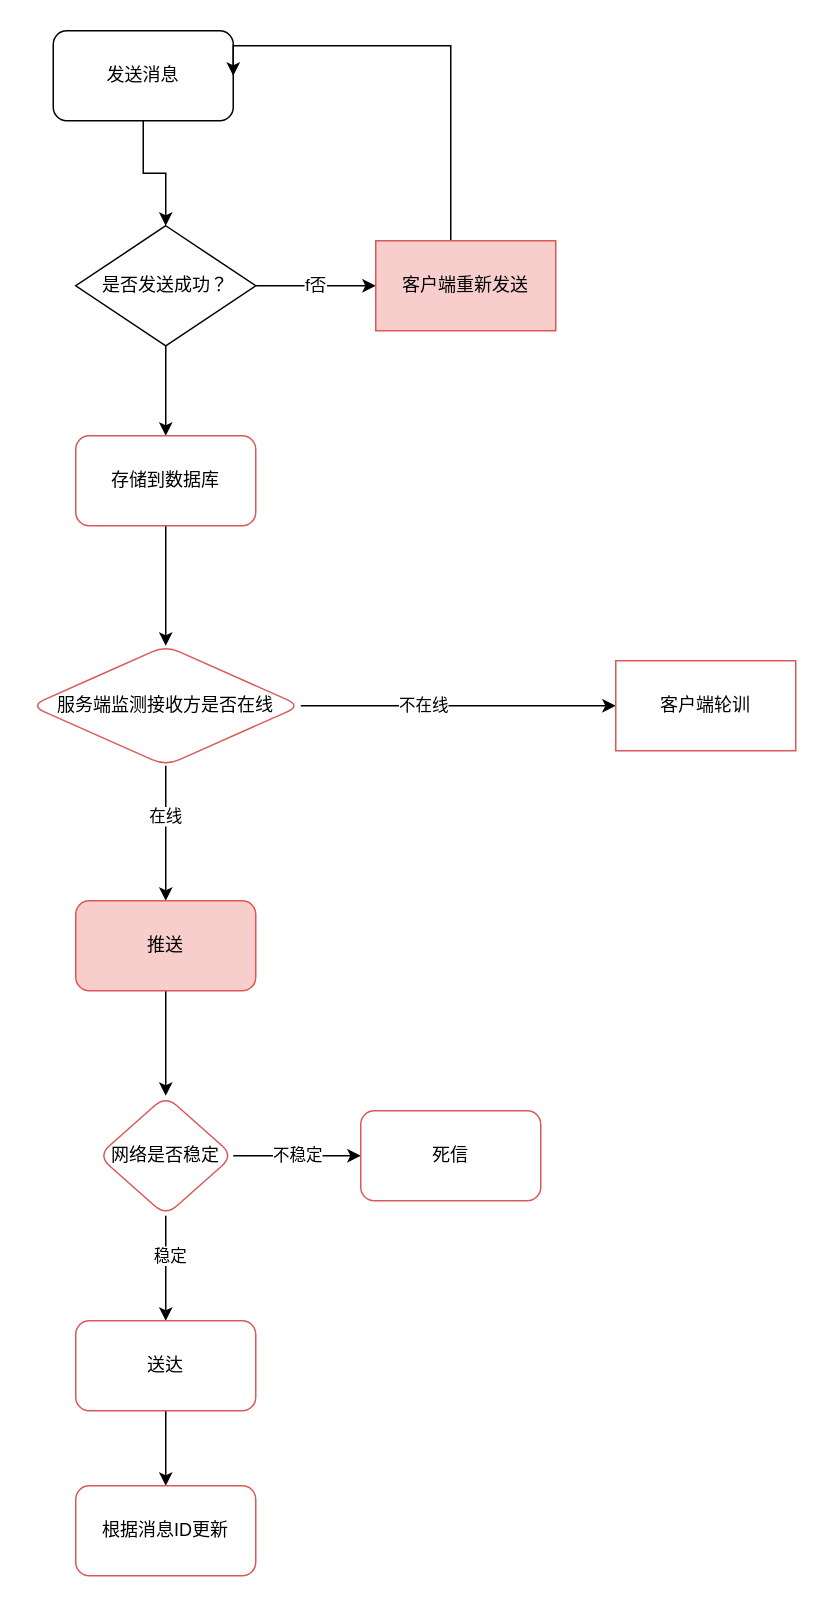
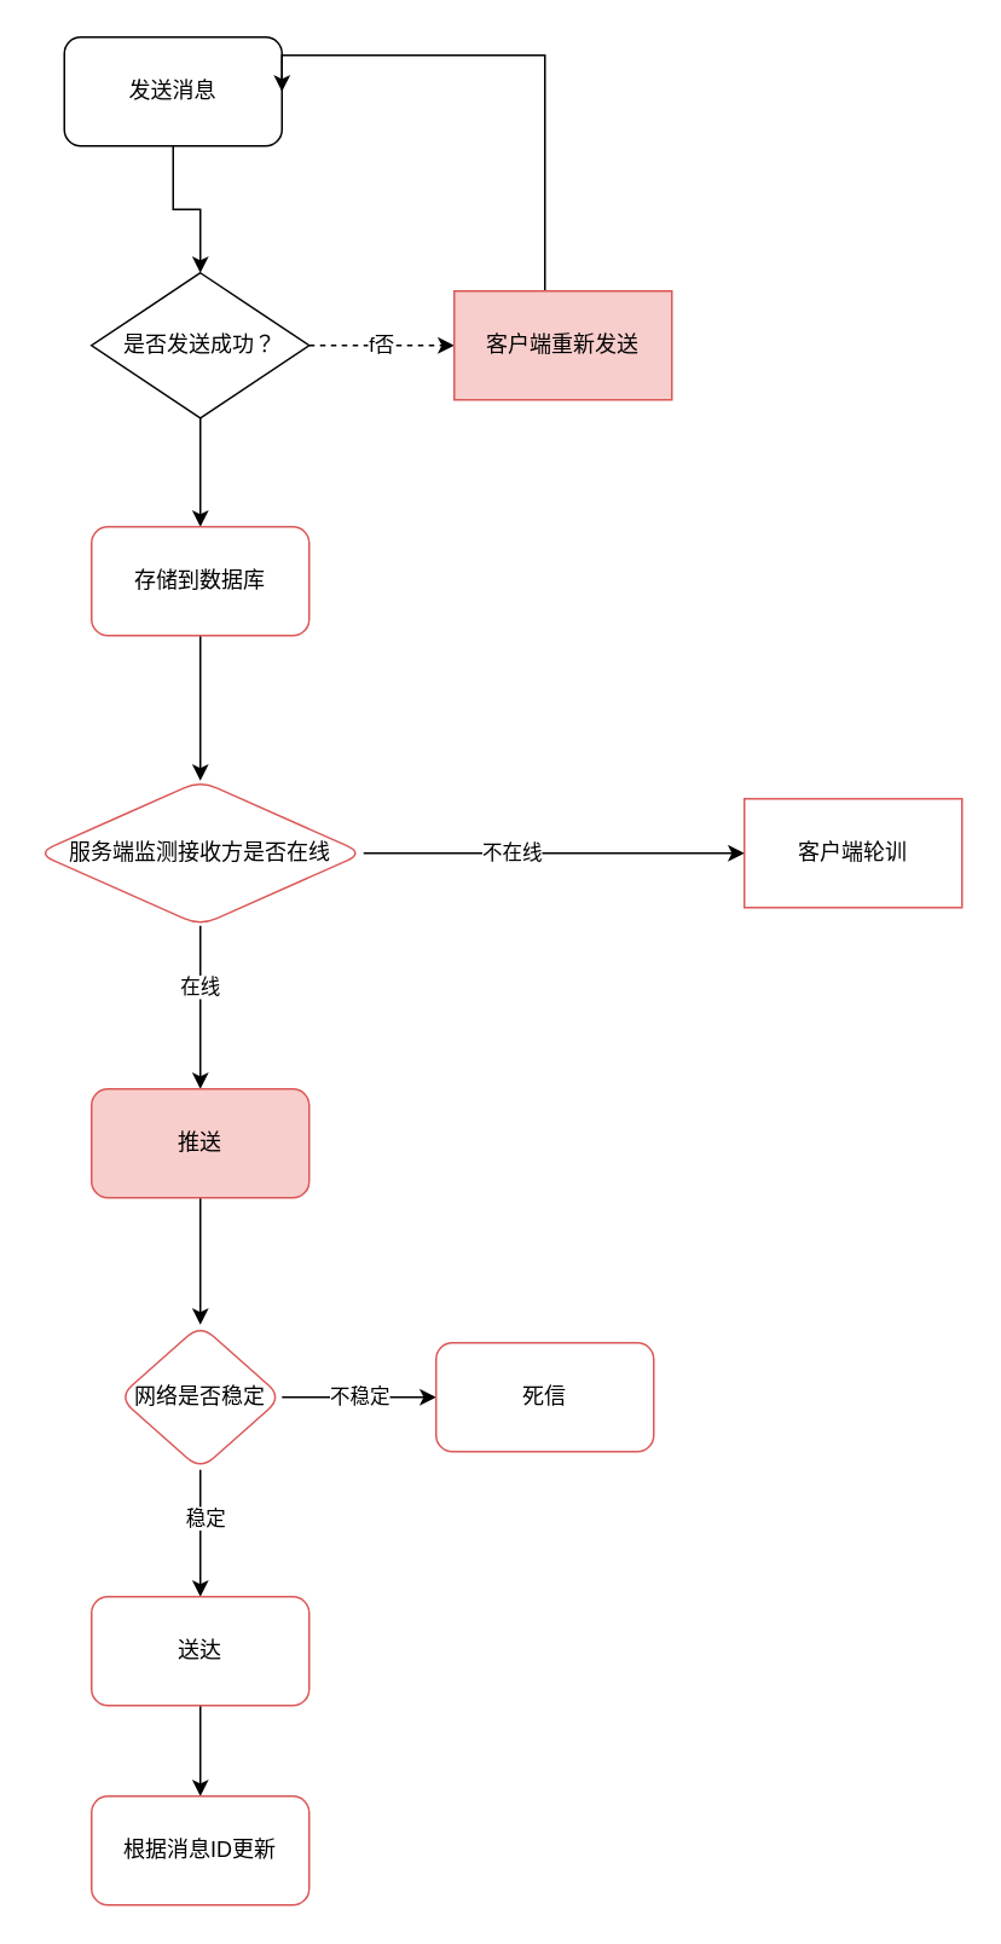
- <mxCell id="4" value="f否" style="edgeStyle=orthogonalEdgeStyle;rounded=0;orthogonalLoop=1;jettySize=auto;html=1;" edge="1" parent="1" source="6" target="8"><mxGeometry relative="1" as="geometry" /></mxCell>
+ <mxCell id="4" value="f否" style="edgeStyle=orthogonalEdgeStyle;rounded=0;orthogonalLoop=1;jettySize=auto;html=1;dashed=1;" edge="1" parent="1" source="6" target="8"><mxGeometry relative="1" as="geometry" /></mxCell>
